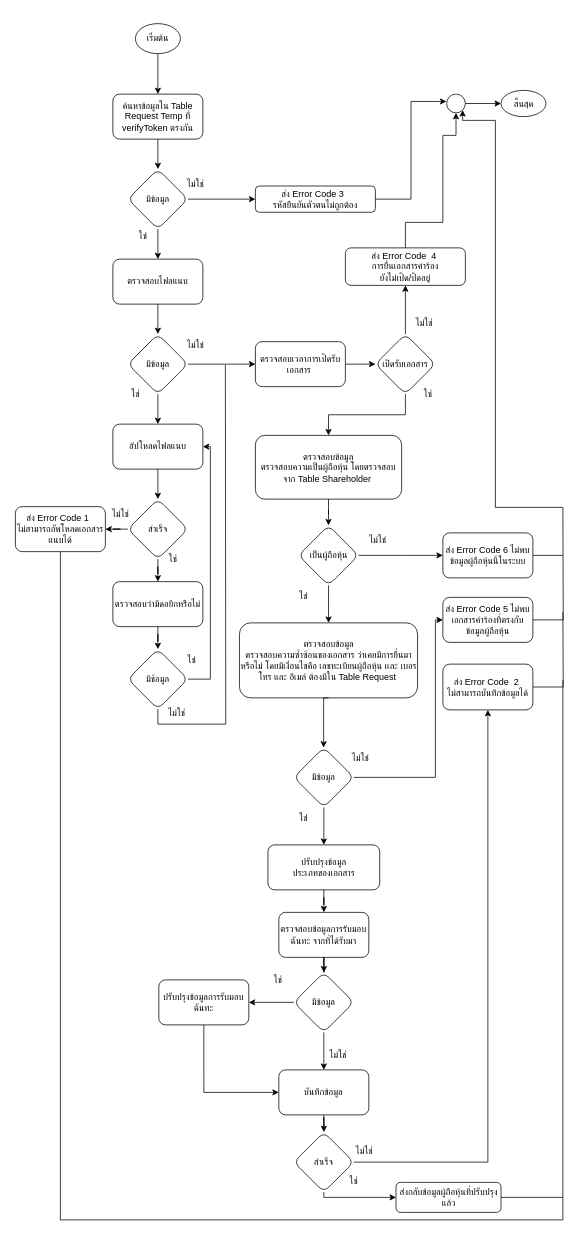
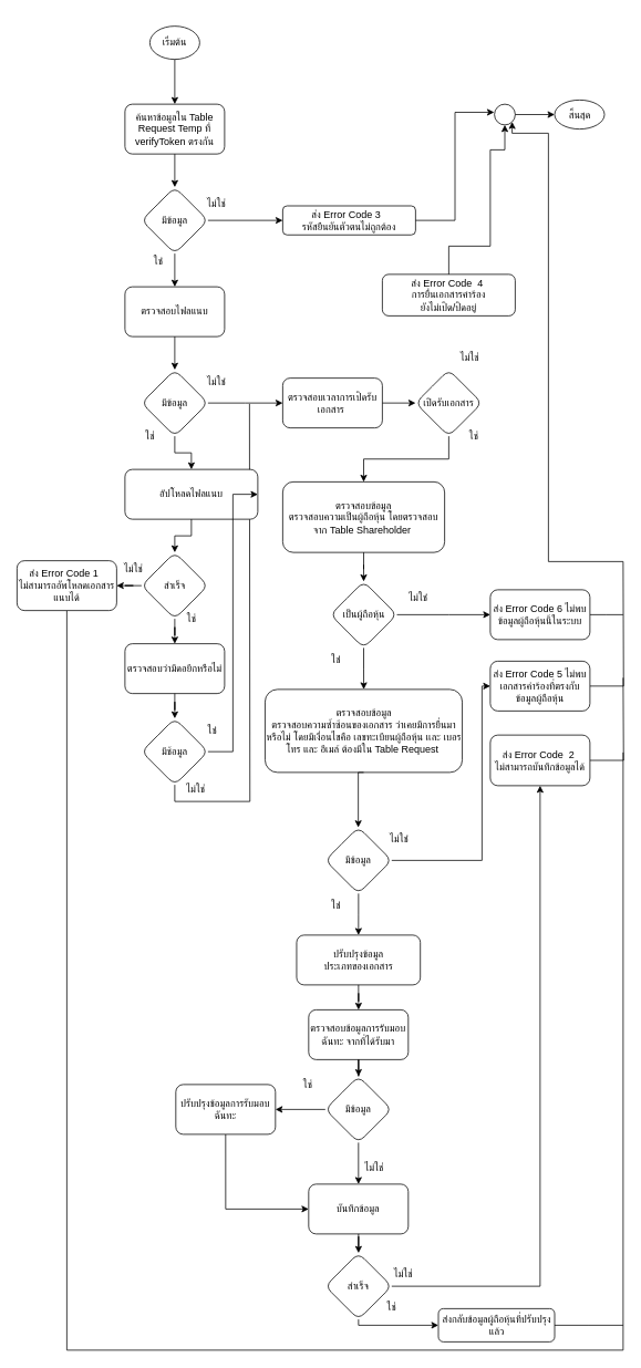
- <mxCell id="49" style="edgeStyle=orthogonalEdgeStyle;rounded=0;orthogonalLoop=1;jettySize=auto;html=1;entryX=0.5;entryY=1;entryDx=0;entryDy=0;" parent="2" source="39" target="48" edge="1"><mxGeometry relative="1" as="geometry"><mxPoint x="520" y="385" as="targetPoint" /></mxGeometry></mxCell>
- <mxCell id="28" value="อัปโหลดไฟลแนบ" style="whiteSpace=wrap;html=1;rounded=1;" parent="2" vertex="1"><mxGeometry x="130" y="545" width="120" height="60" as="geometry" /></mxCell>
+ <mxCell id="28" value="อัปโหลดไฟลแนบ" style="whiteSpace=wrap;html=1;rounded=1;" parent="2" vertex="1"><mxGeometry x="130" y="545" width="160" height="60" as="geometry" /></mxCell>
